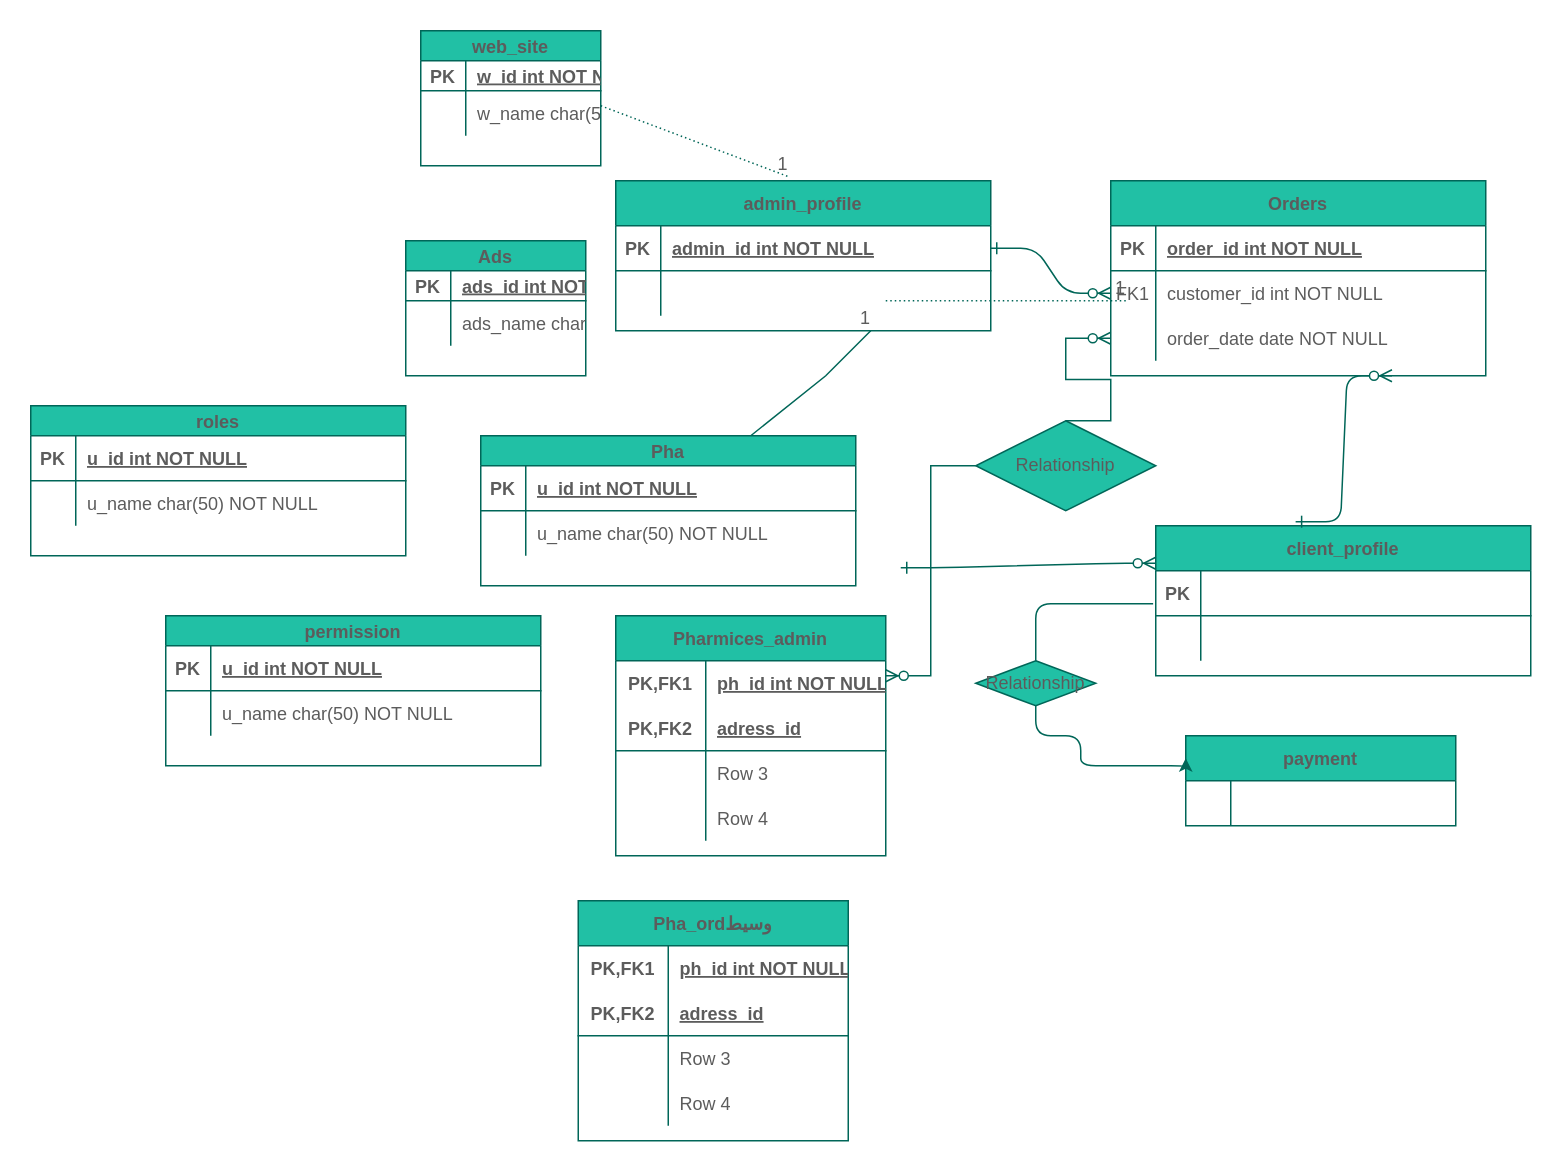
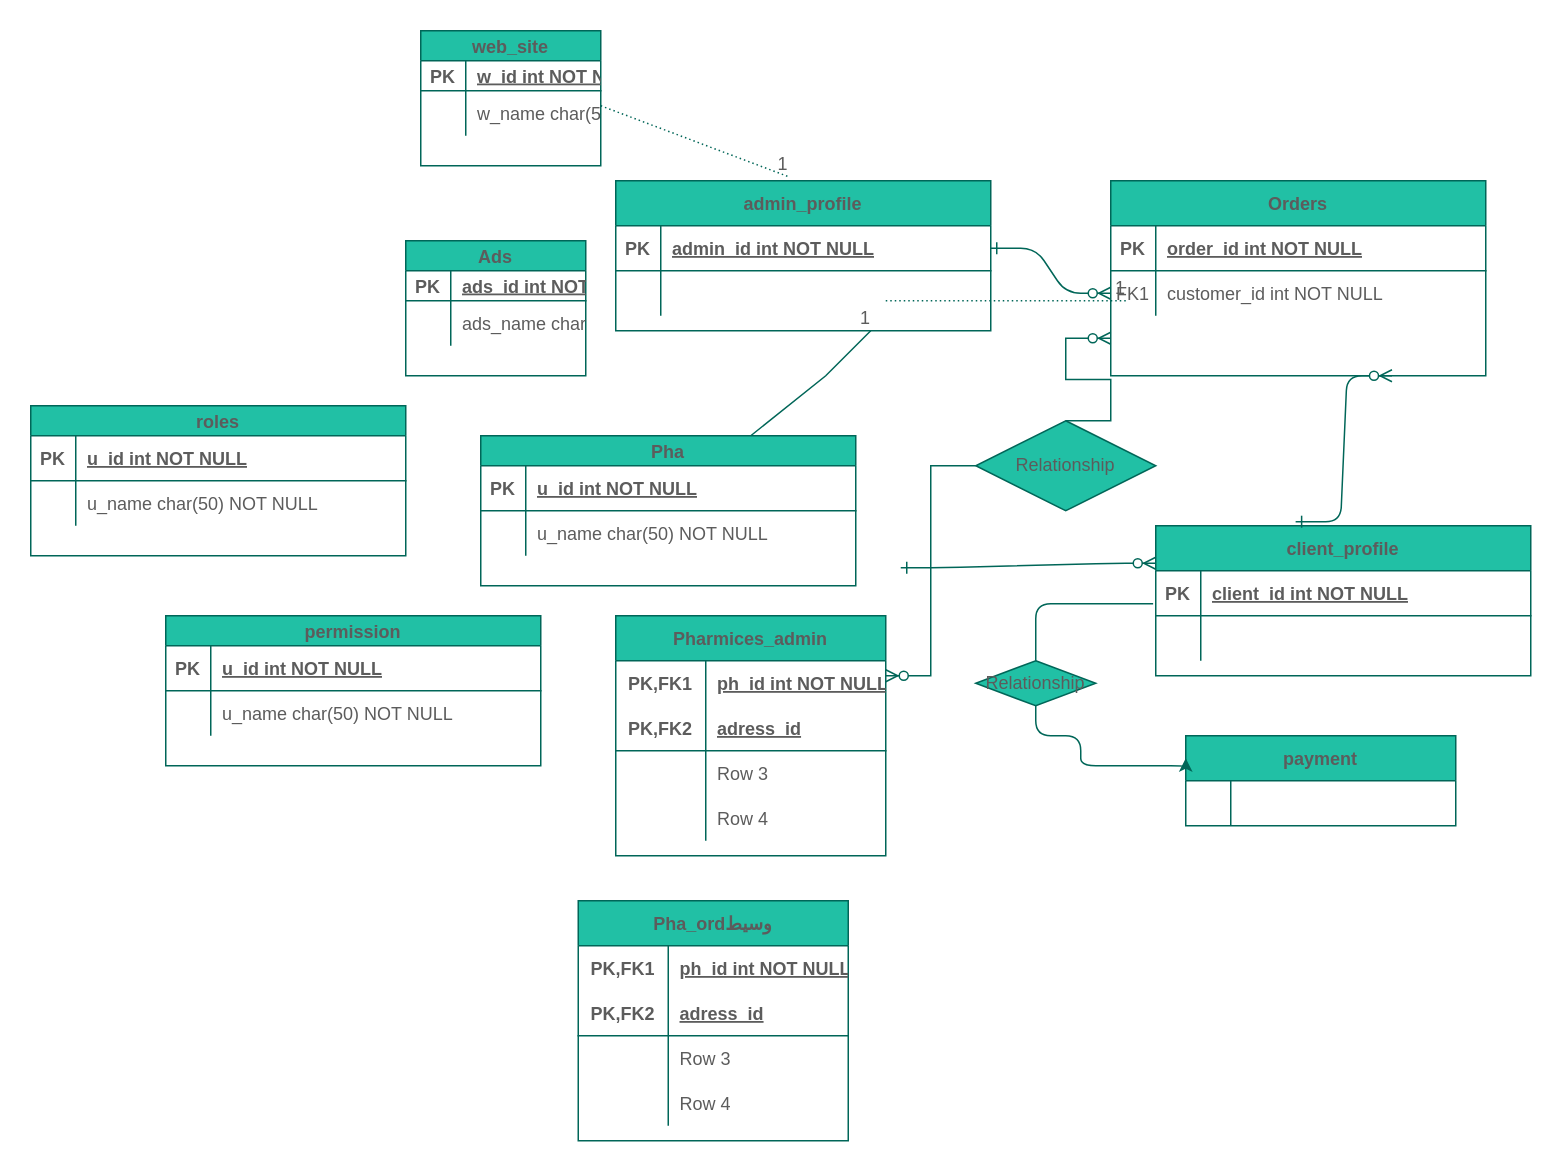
- <mxCell id="12" value="order_date date NOT NULL" style="shape=partialRectangle;overflow=hidden;connectable=0;fillColor=none;top=0;left=0;bottom=0;right=0;align=left;spacingLeft=6;strokeColor=#006658;fontColor=#5C5C5C;" parent="10" vertex="1"><mxGeometry x="30" width="220" height="30" as="geometry"><mxRectangle width="220" height="30" as="alternateBounds" /></mxGeometry></mxCell>
+ <mxCell id="30" value="client_id int NOT NULL " style="shape=partialRectangle;overflow=hidden;connectable=0;fillColor=none;top=0;left=0;bottom=0;right=0;align=left;spacingLeft=6;fontStyle=5;strokeColor=#006658;fontColor=#5C5C5C;" vertex="1" parent="28"><mxGeometry x="30" width="220" height="30" as="geometry"><mxRectangle width="220" height="30" as="alternateBounds" /></mxGeometry></mxCell>
